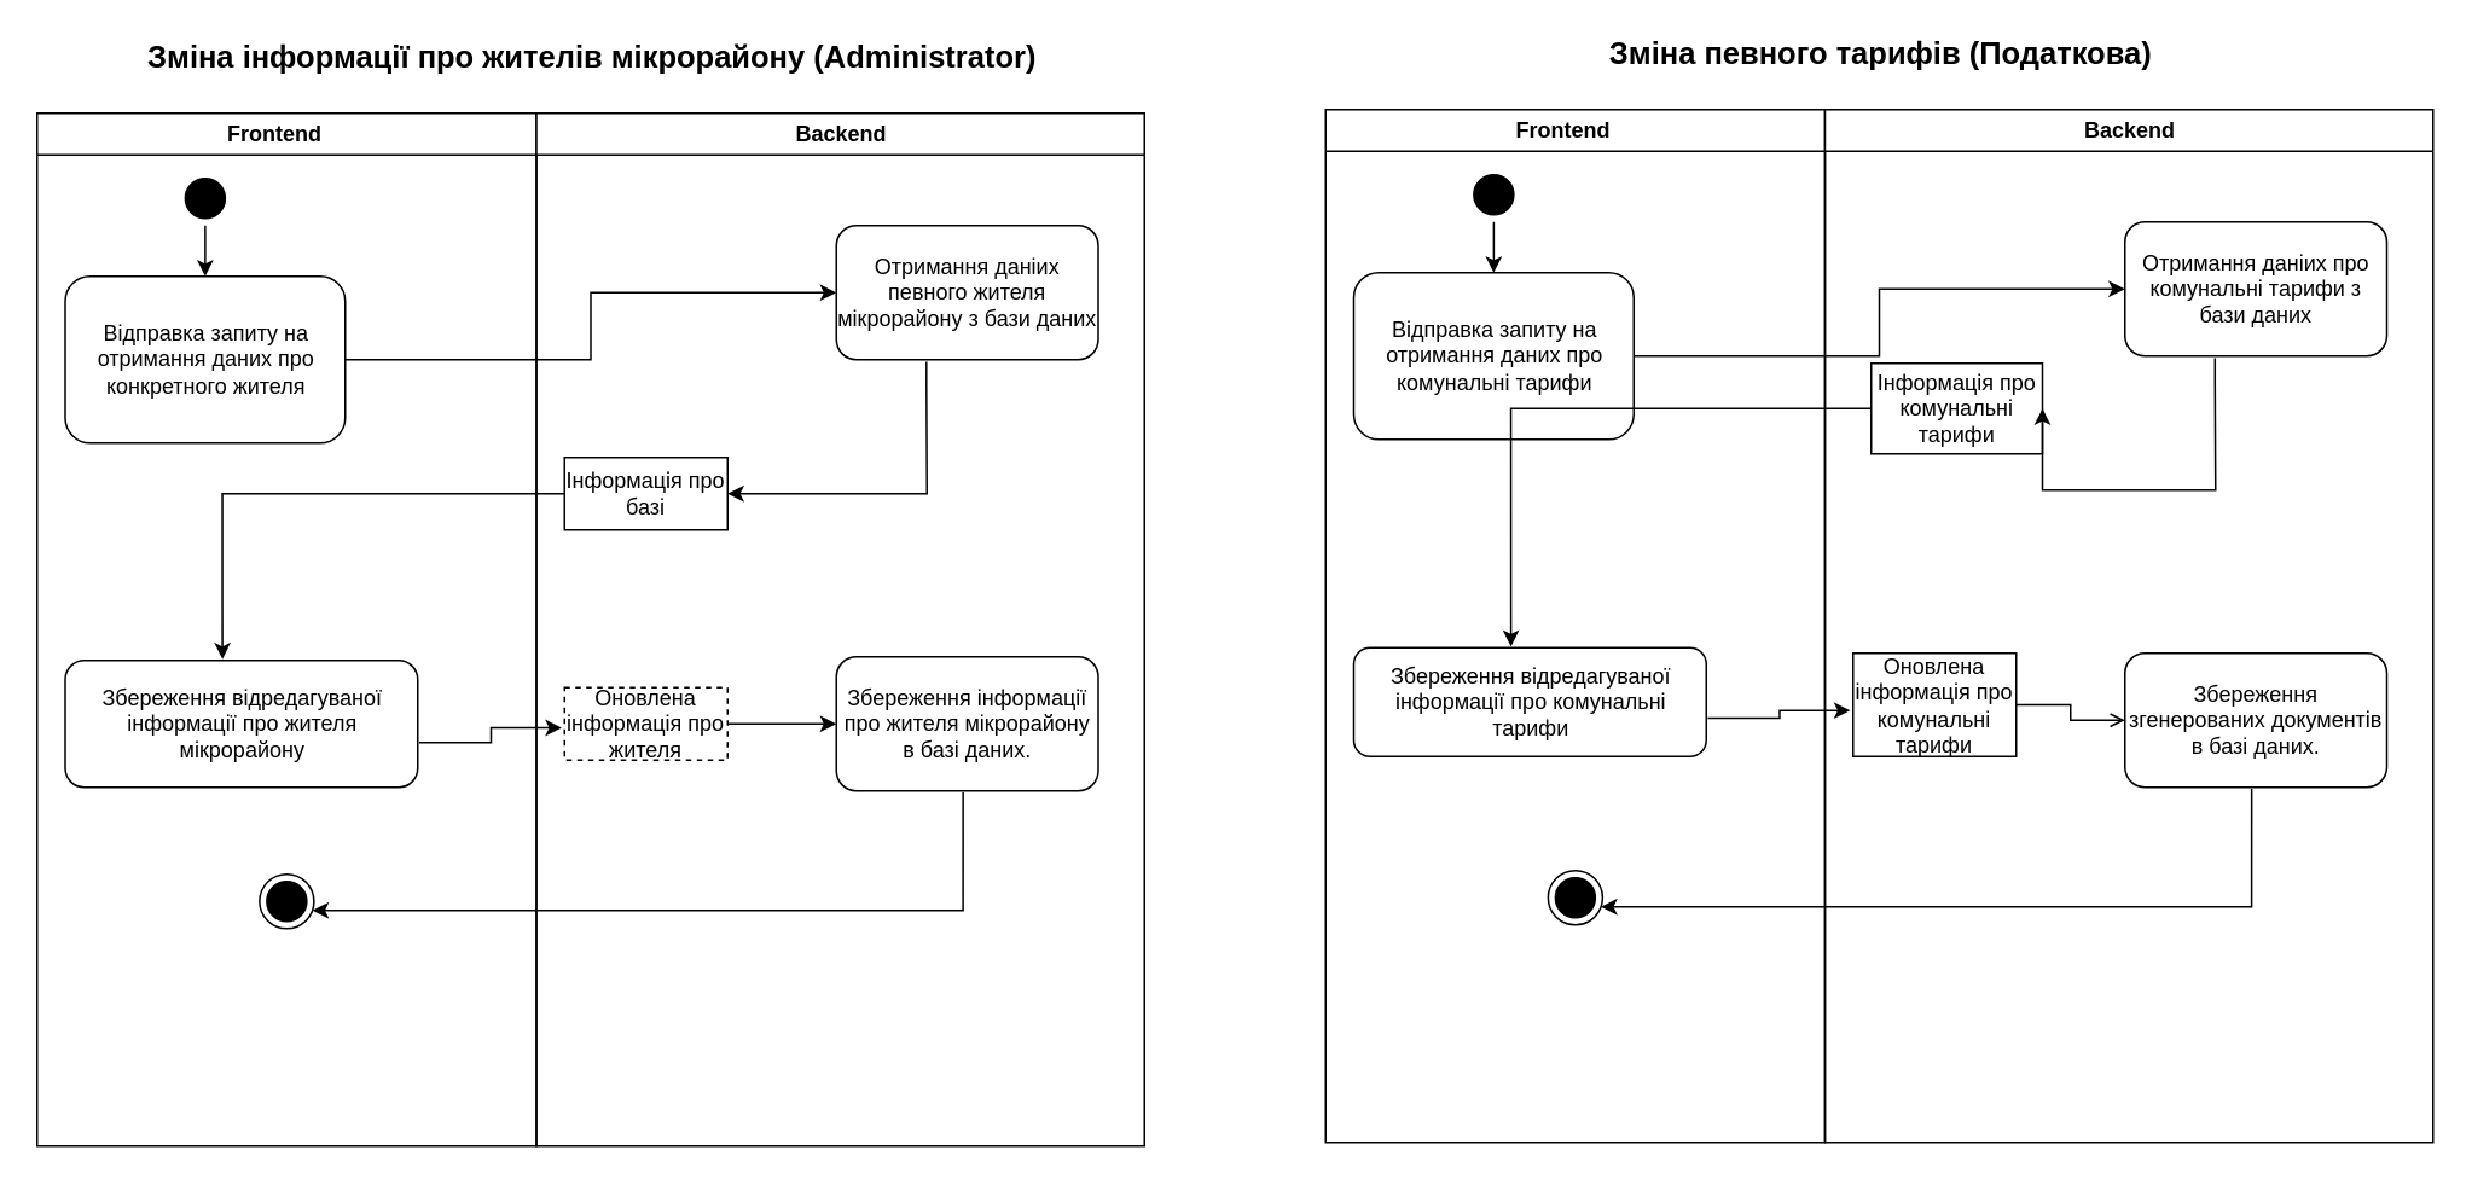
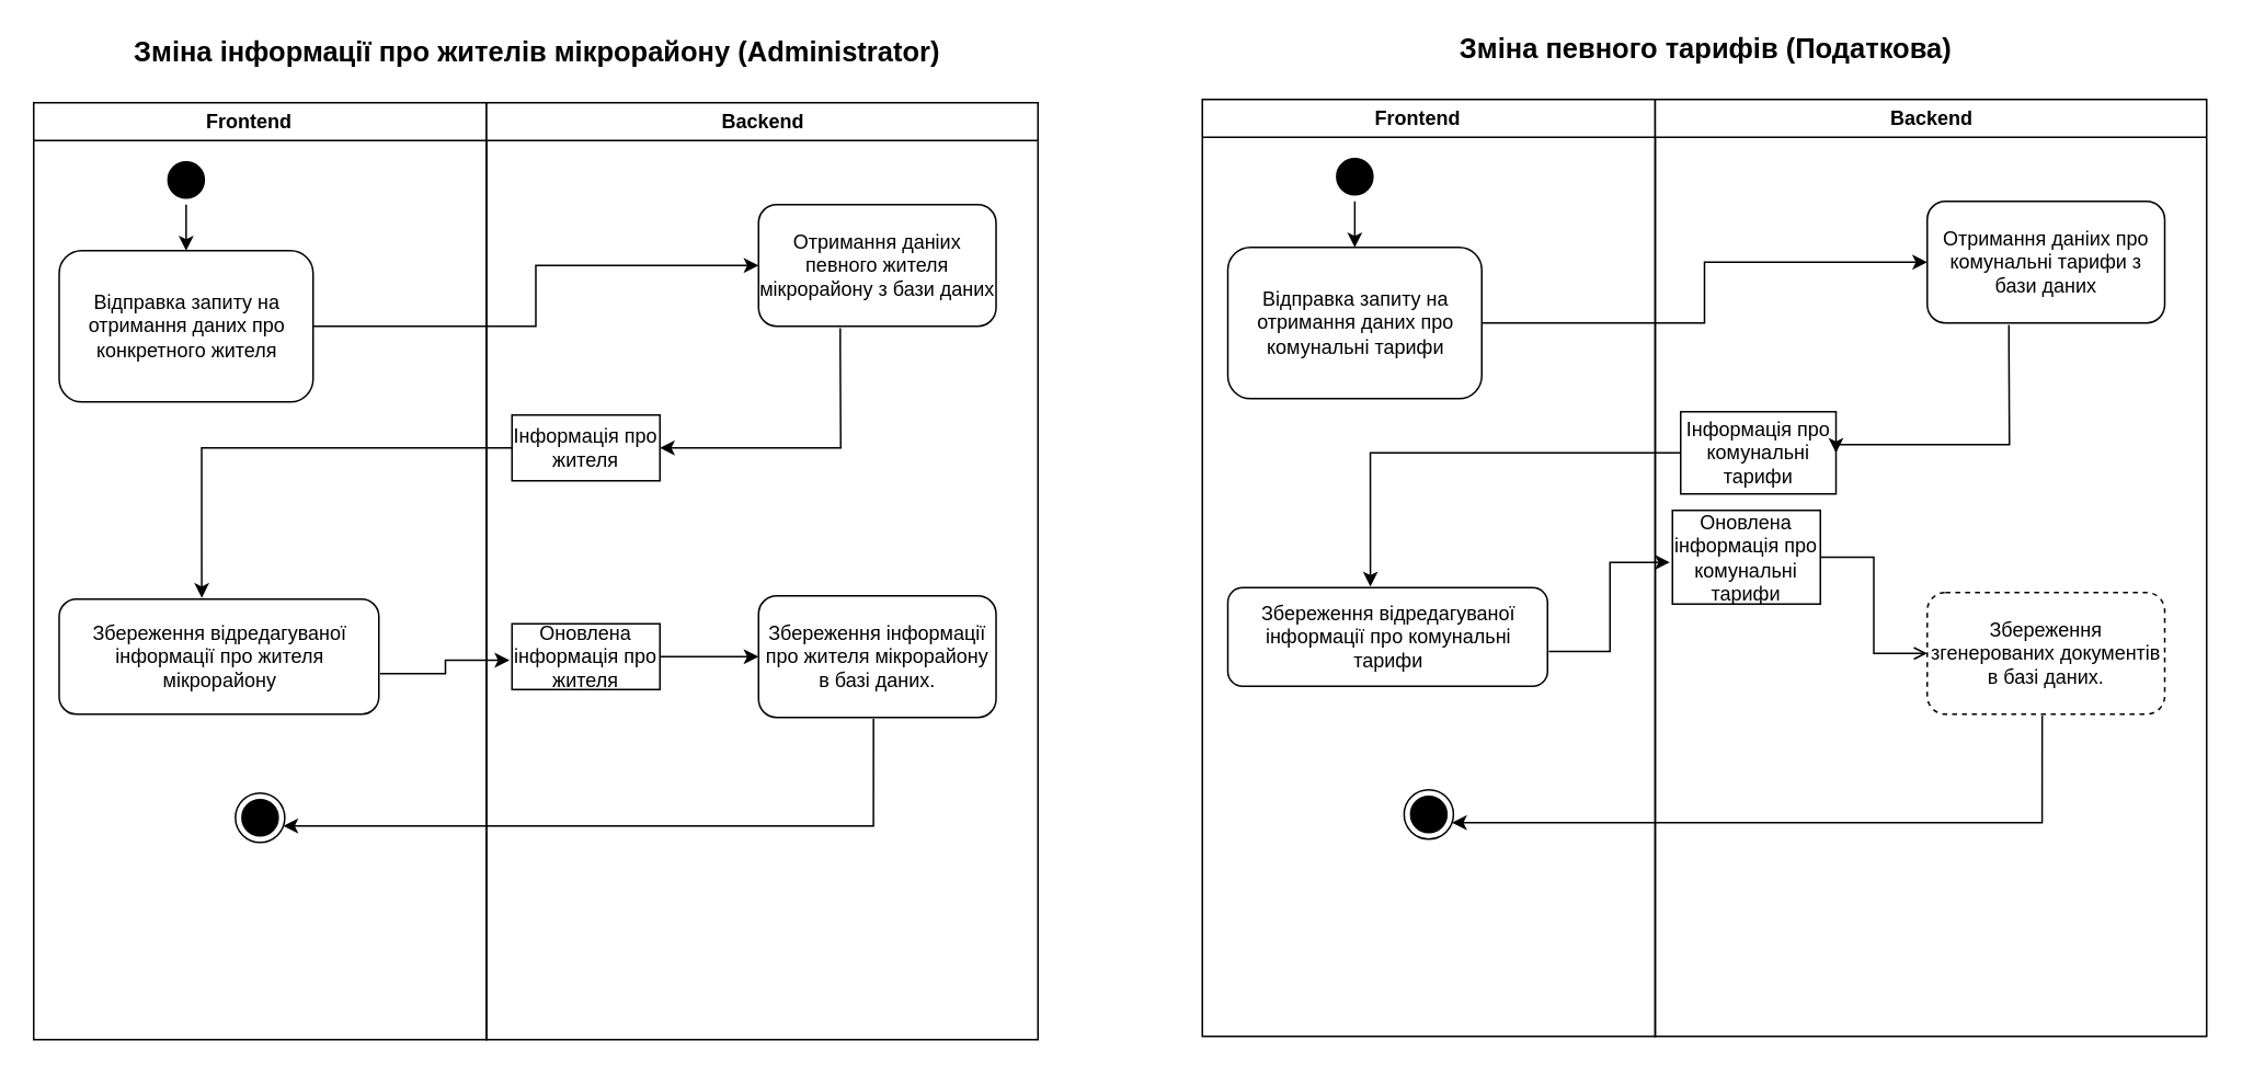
- <mxCell id="29" value="Інформація про комунальні тарифи" style="rounded=0;whiteSpace=wrap;html=1;strokeColor=#000000;fontFamily=Helvetica;fontSize=12;fontColor=rgb(0, 0, 0);fillColor=#FFFFFF;gradientColor=none;" vertex="1" parent="26"><mxGeometry x="25.5" y="140" width="94.5" height="50" as="geometry" /></mxCell>
+ <mxCell id="29" value="Інформація про комунальні тарифи" style="rounded=0;whiteSpace=wrap;html=1;strokeColor=#000000;fontFamily=Helvetica;fontSize=12;fontColor=rgb(0, 0, 0);fillColor=#FFFFFF;gradientColor=none;" vertex="1" parent="26"><mxGeometry x="15.5" y="190" width="94.5" height="50" as="geometry" /></mxCell>
- <mxCell id="11" value="Інформація про базі" style="rounded=0;whiteSpace=wrap;html=1;strokeColor=#000000;fontFamily=Helvetica;fontSize=12;fontColor=rgb(0, 0, 0);fillColor=#FFFFFF;gradientColor=none;" vertex="1" parent="8"><mxGeometry x="15.5" y="190" width="90" height="40" as="geometry" /></mxCell>
+ <mxCell id="11" value="Інформація про жителя" style="rounded=0;whiteSpace=wrap;html=1;strokeColor=#000000;fontFamily=Helvetica;fontSize=12;fontColor=rgb(0, 0, 0);fillColor=#FFFFFF;gradientColor=none;" vertex="1" parent="8"><mxGeometry x="15.5" y="190" width="90" height="40" as="geometry" /></mxCell>
- <mxCell id="31" value="Оновлена інформація про комунальні тарифи" style="rounded=0;whiteSpace=wrap;html=1;strokeColor=#000000;fontFamily=Helvetica;fontSize=12;fontColor=rgb(0, 0, 0);fillColor=#FFFFFF;gradientColor=none;" vertex="1" parent="26"><mxGeometry x="15.5" y="300" width="90" height="57" as="geometry" /></mxCell>
+ <mxCell id="31" value="Оновлена інформація про комунальні тарифи" style="rounded=0;whiteSpace=wrap;html=1;strokeColor=#000000;fontFamily=Helvetica;fontSize=12;fontColor=rgb(0, 0, 0);fillColor=#FFFFFF;gradientColor=none;" vertex="1" parent="26"><mxGeometry x="10.5" y="250" width="90" height="57" as="geometry" /></mxCell>
- <mxCell id="27" value="Збереження згенерованих документів в базі даних." style="rounded=1;whiteSpace=wrap;html=1;" vertex="1" parent="26"><mxGeometry x="165.5" y="300" width="144.5" height="74" as="geometry" /></mxCell>
+ <mxCell id="27" value="Збереження згенерованих документів в базі даних." style="rounded=1;whiteSpace=wrap;html=1;dashed=1;" vertex="1" parent="26"><mxGeometry x="165.5" y="300" width="144.5" height="74" as="geometry" /></mxCell>
- <mxCell id="13" value="Оновлена інформація про жителя" style="rounded=0;whiteSpace=wrap;html=1;strokeColor=#000000;fontFamily=Helvetica;fontSize=12;fontColor=rgb(0, 0, 0);fillColor=#FFFFFF;gradientColor=none;dashed=1;" vertex="1" parent="8"><mxGeometry x="15.5" y="317" width="90" height="40" as="geometry" /></mxCell>
+ <mxCell id="13" value="Оновлена інформація про жителя" style="rounded=0;whiteSpace=wrap;html=1;strokeColor=#000000;fontFamily=Helvetica;fontSize=12;fontColor=rgb(0, 0, 0);fillColor=#FFFFFF;gradientColor=none;" vertex="1" parent="8"><mxGeometry x="15.5" y="317" width="90" height="40" as="geometry" /></mxCell>
